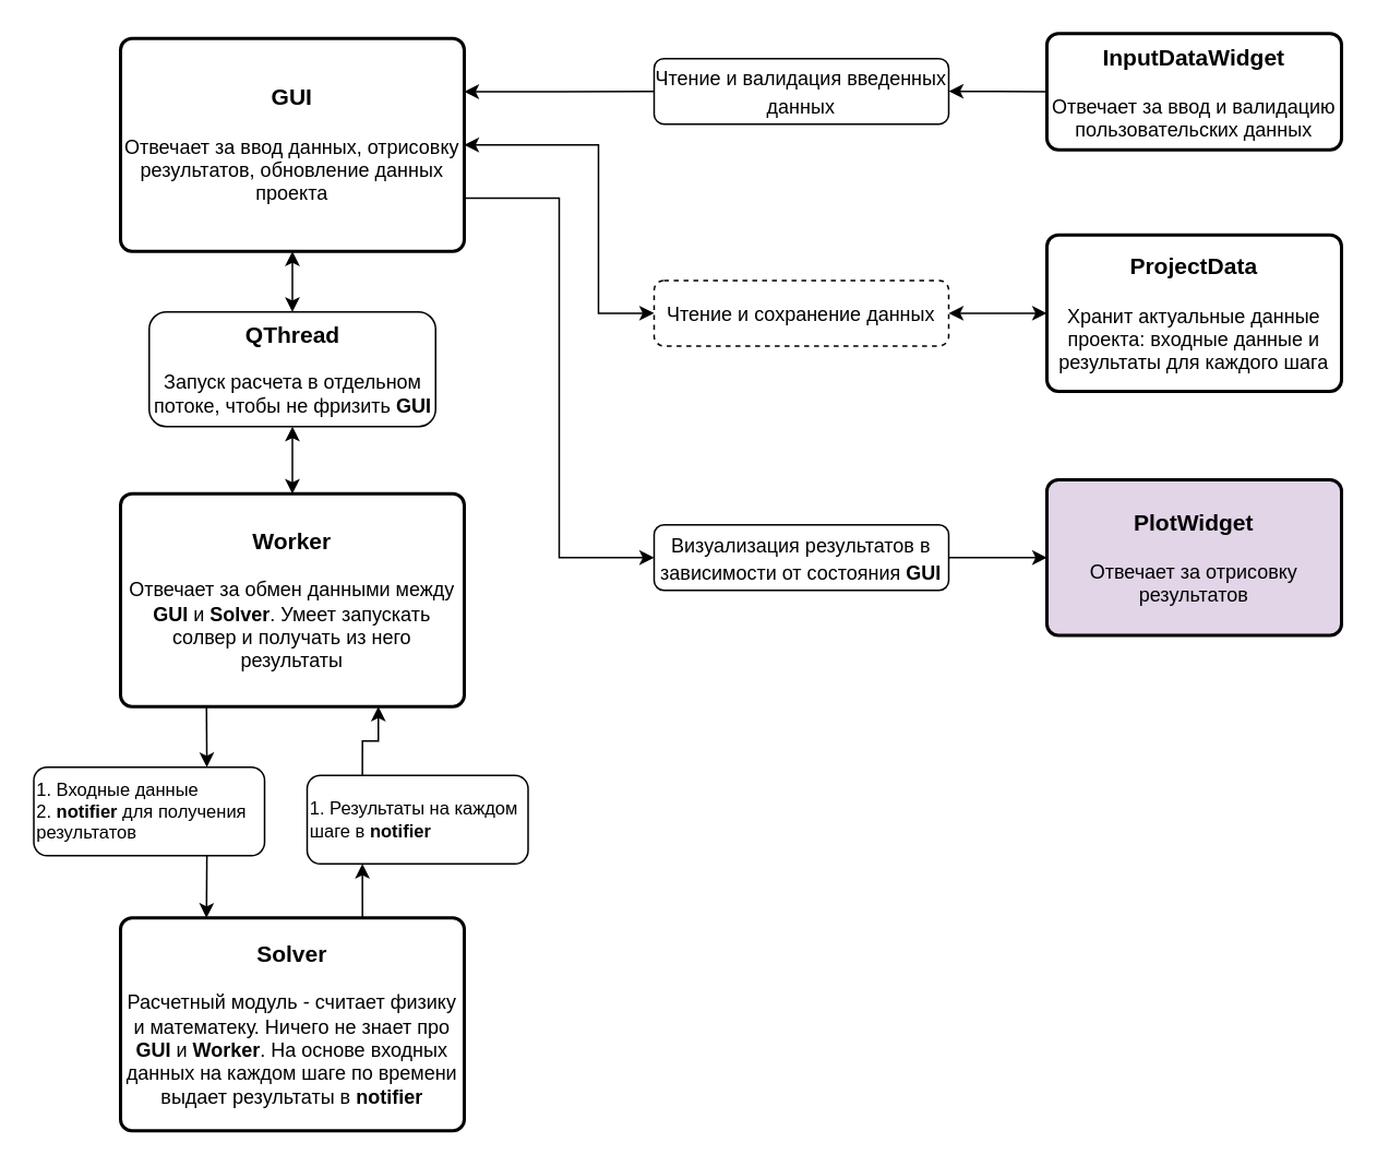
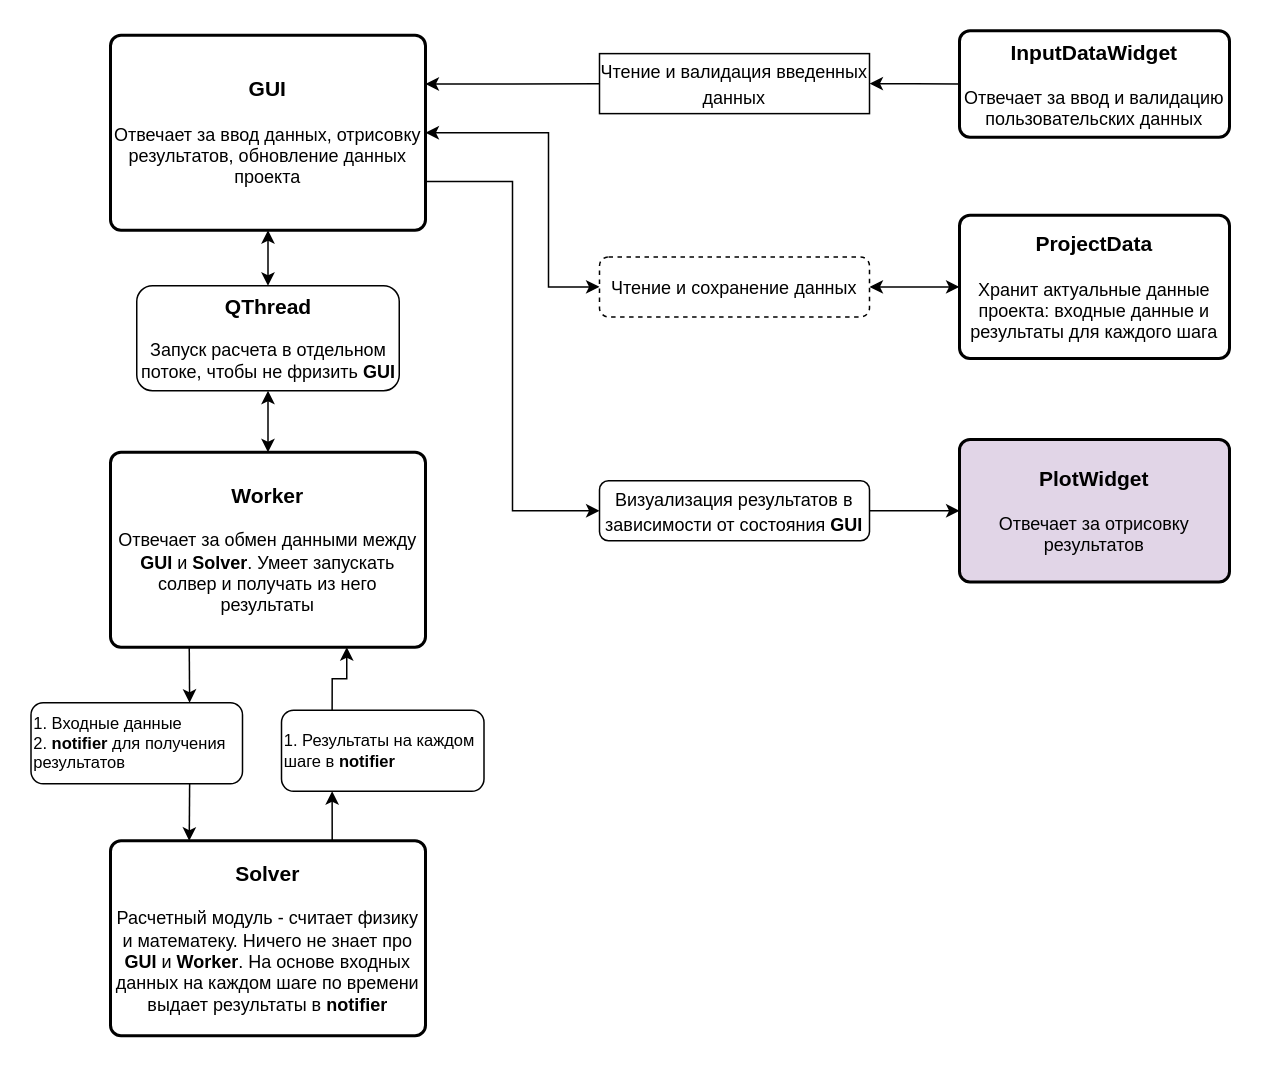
- <mxCell id="25" value="&lt;font style=&quot;font-size: 12px&quot;&gt;Чтение и валидация введенных данных&lt;br&gt;&lt;/font&gt;" style="rounded=1;whiteSpace=wrap;html=1;fontSize=14;" vertex="1" parent="1"><mxGeometry x="399" y="35.25" width="180" height="40" as="geometry" /></mxCell>
+ <mxCell id="25" value="&lt;font style=&quot;font-size: 12px&quot;&gt;Чтение и валидация введенных данных&lt;br&gt;&lt;/font&gt;" style="whiteSpace=wrap;html=1;fontSize=14;rounded=0;" vertex="1" parent="1"><mxGeometry x="399" y="35.25" width="180" height="40" as="geometry" /></mxCell>
